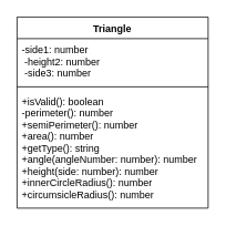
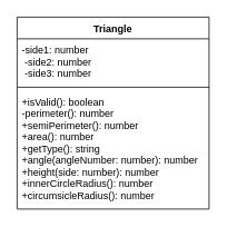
- <mxCell id="3" value="-side1: number&#10; -height2: number&#10; -side3: number" style="text;strokeColor=none;fillColor=none;align=left;verticalAlign=top;spacingLeft=4;spacingRight=4;overflow=hidden;rotatable=0;points=[[0,0.5],[1,0.5]];portConstraint=eastwest;" vertex="1" parent="2"><mxGeometry y="26" width="230" height="54" as="geometry" /></mxCell>
+ <mxCell id="3" value="-side1: number&#10; -side2: number&#10; -side3: number" style="text;strokeColor=none;fillColor=none;align=left;verticalAlign=top;spacingLeft=4;spacingRight=4;overflow=hidden;rotatable=0;points=[[0,0.5],[1,0.5]];portConstraint=eastwest;" vertex="1" parent="2"><mxGeometry y="26" width="230" height="54" as="geometry" /></mxCell>
